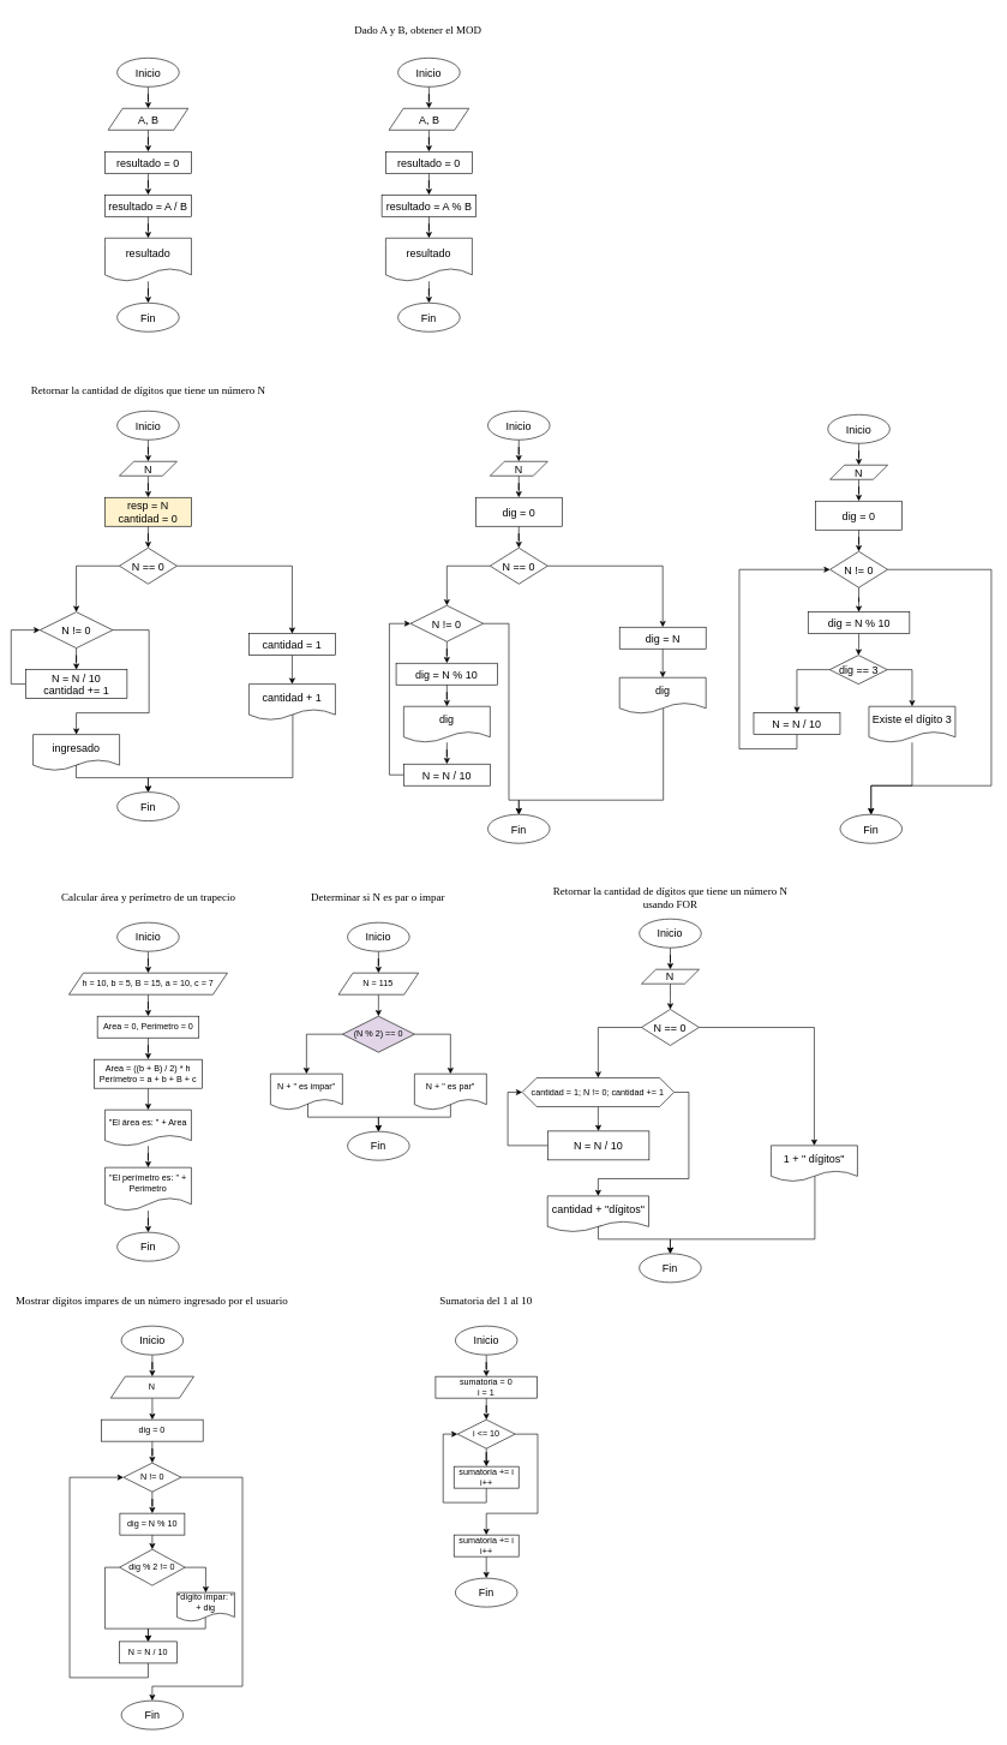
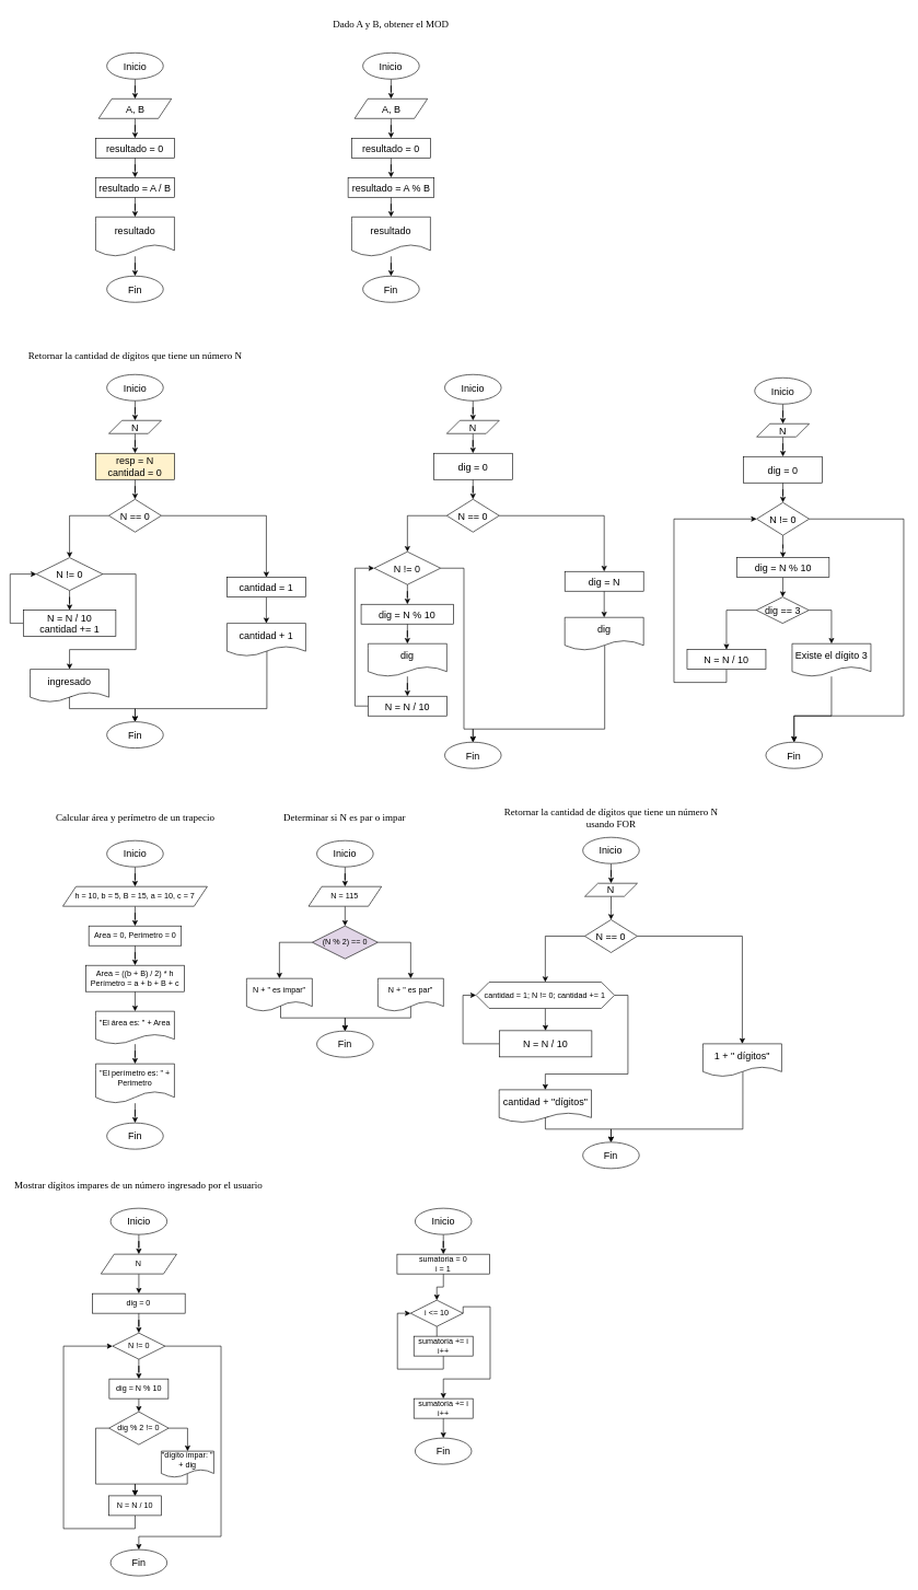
- <mxCell id="2" value="&lt;font face=&quot;Garamond&quot; style=&quot;font-size: 15px;&quot;&gt;Dado A y B, obtener el MOD&lt;/font&gt;" style="text;html=1;strokeColor=none;fillColor=none;align=center;verticalAlign=middle;whiteSpace=wrap;rounded=0;" parent="1" vertex="1"><mxGeometry x="450" y="25" width="260" height="30" as="geometry" /></mxCell>
+ <mxCell id="2" value="&lt;font face=&quot;Garamond&quot; style=&quot;font-size: 15px;&quot;&gt;Dado A y B, obtener el MOD&lt;/font&gt;" style="text;html=1;strokeColor=none;fillColor=none;align=center;verticalAlign=middle;whiteSpace=wrap;rounded=0;" parent="1" vertex="1"><mxGeometry x="465" y="20" width="260" height="30" as="geometry" /></mxCell>
- <mxCell id="154" value="&lt;font face=&quot;Garamond&quot; style=&quot;font-size: 15px;&quot;&gt;Sumatoria del 1 al 10&lt;/font&gt;" style="text;html=1;strokeColor=none;fillColor=none;align=center;verticalAlign=middle;whiteSpace=wrap;rounded=0;" vertex="1" parent="1"><mxGeometry x="484.3" y="1790" width="380.77" height="30" as="geometry" /></mxCell>
- <mxCell id="161" value="i &amp;lt;= 10" style="rhombus;whiteSpace=wrap;html=1;" vertex="1" parent="1"><mxGeometry x="634.7" y="1970" width="80" height="40" as="geometry" /></mxCell>
+ <mxCell id="161" value="i &amp;lt;= 10" style="rhombus;whiteSpace=wrap;html=1;" vertex="1" parent="1"><mxGeometry x="624.7" y="1980" width="80" height="40" as="geometry" /></mxCell>
